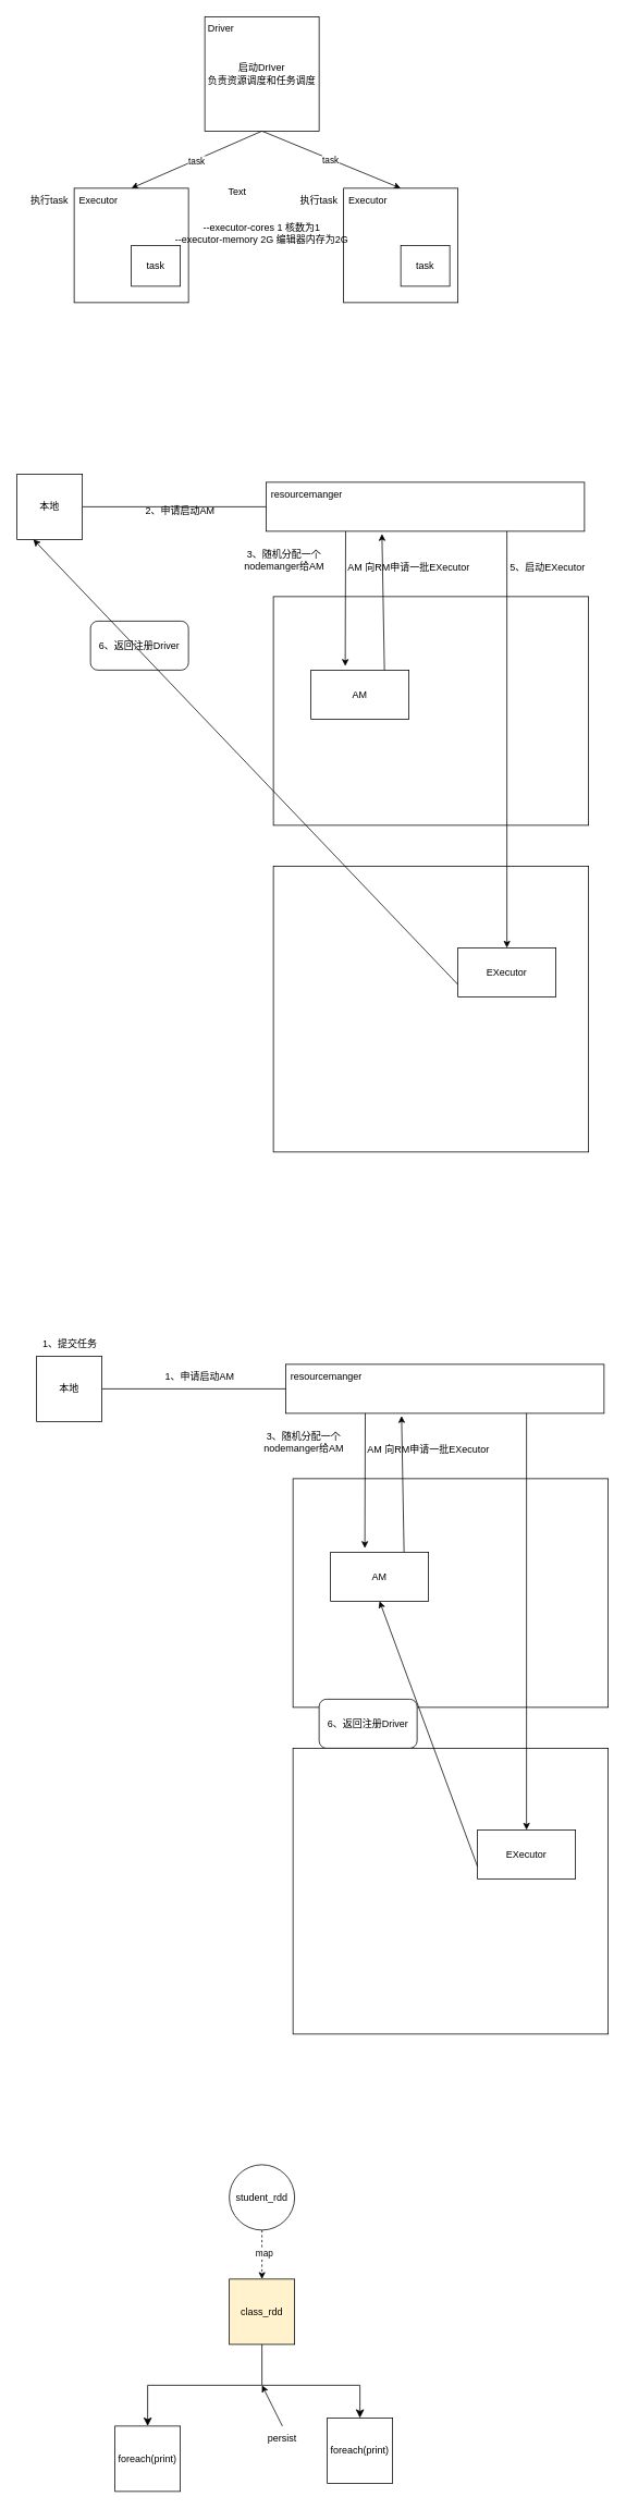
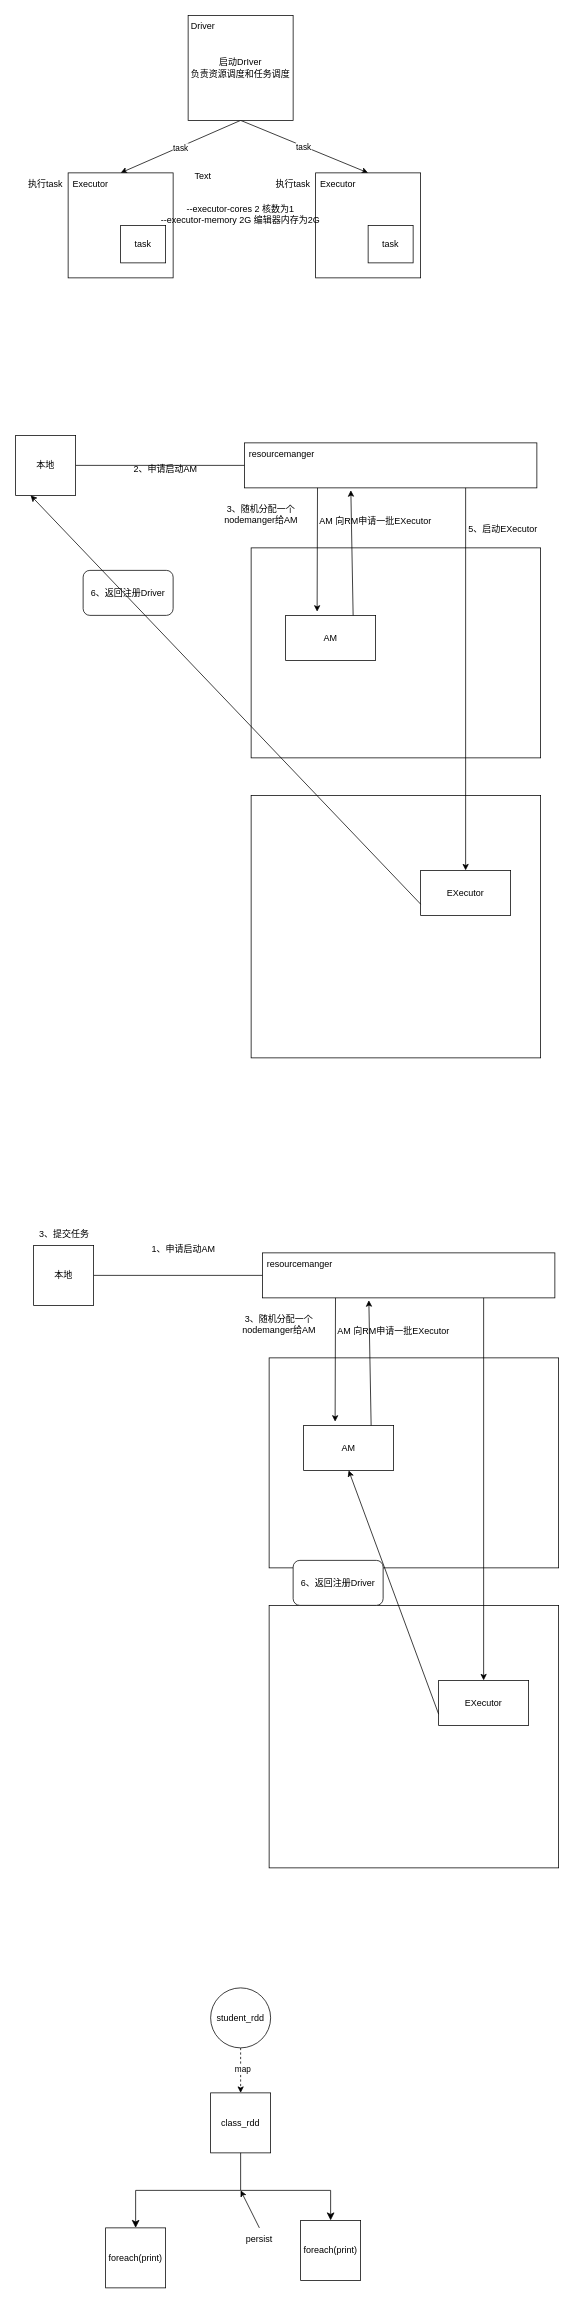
- <mxCell id="19" value="Text" style="text;html=1;align=center;verticalAlign=middle;whiteSpace=wrap;rounded=0;" parent="1" vertex="1"><mxGeometry x="260" y="220" width="60" height="30" as="geometry" /></mxCell>
+ <mxCell id="19" value="Text" style="text;html=1;align=center;verticalAlign=middle;whiteSpace=wrap;rounded=0;" parent="1" vertex="1"><mxGeometry x="240" y="220" width="60" height="30" as="geometry" /></mxCell>
- <mxCell id="18" value="--executor-cores 1 核数为1&lt;div&gt;--executor-memory 2G 编辑器内存为2G&lt;/div&gt;" style="text;html=1;align=center;verticalAlign=middle;whiteSpace=wrap;rounded=0;" parent="1" vertex="1"><mxGeometry x="205" y="270" width="230" height="30" as="geometry" /></mxCell>
+ <mxCell id="18" value="--executor-cores 2 核数为1&lt;div&gt;--executor-memory 2G 编辑器内存为2G&lt;/div&gt;" style="text;html=1;align=center;verticalAlign=middle;whiteSpace=wrap;rounded=0;" parent="1" vertex="1"><mxGeometry x="205" y="270" width="230" height="30" as="geometry" /></mxCell>
- <mxCell id="32" value="5、启动EXecutor" style="text;html=1;align=center;verticalAlign=middle;whiteSpace=wrap;rounded=0;" parent="1" vertex="1"><mxGeometry x="600" y="680" width="140" height="30" as="geometry" /></mxCell>
+ <mxCell id="32" value="5、启动EXecutor" style="text;html=1;align=center;verticalAlign=middle;whiteSpace=wrap;rounded=0;" parent="1" vertex="1"><mxGeometry x="600" y="690" width="140" height="30" as="geometry" /></mxCell>
- <mxCell id="53" value="1、提交任务" style="text;html=1;align=center;verticalAlign=middle;whiteSpace=wrap;rounded=0;" parent="1" vertex="1"><mxGeometry x="30" y="1630" width="110" height="30" as="geometry" /></mxCell>
+ <mxCell id="53" value="3、提交任务" style="text;html=1;align=center;verticalAlign=middle;whiteSpace=wrap;rounded=0;" parent="1" vertex="1"><mxGeometry x="30" y="1630" width="110" height="30" as="geometry" /></mxCell>
- <mxCell id="45" value="1、申请启动AM" style="text;html=1;align=center;verticalAlign=middle;whiteSpace=wrap;rounded=0;" parent="1" vertex="1"><mxGeometry x="184" y="1670" width="120" height="30" as="geometry" /></mxCell>
+ <mxCell id="45" value="1、申请启动AM" style="text;html=1;align=center;verticalAlign=middle;whiteSpace=wrap;rounded=0;" parent="1" vertex="1"><mxGeometry x="184" y="1650" width="120" height="30" as="geometry" /></mxCell>
- <mxCell id="57" value="class_rdd" style="whiteSpace=wrap;html=1;aspect=fixed;fillColor=#fff2cc;" vertex="1" parent="1"><mxGeometry x="280" y="2790" width="80" height="80" as="geometry" /></mxCell>
+ <mxCell id="57" value="class_rdd" style="whiteSpace=wrap;html=1;aspect=fixed;" vertex="1" parent="1"><mxGeometry x="280" y="2790" width="80" height="80" as="geometry" /></mxCell>
